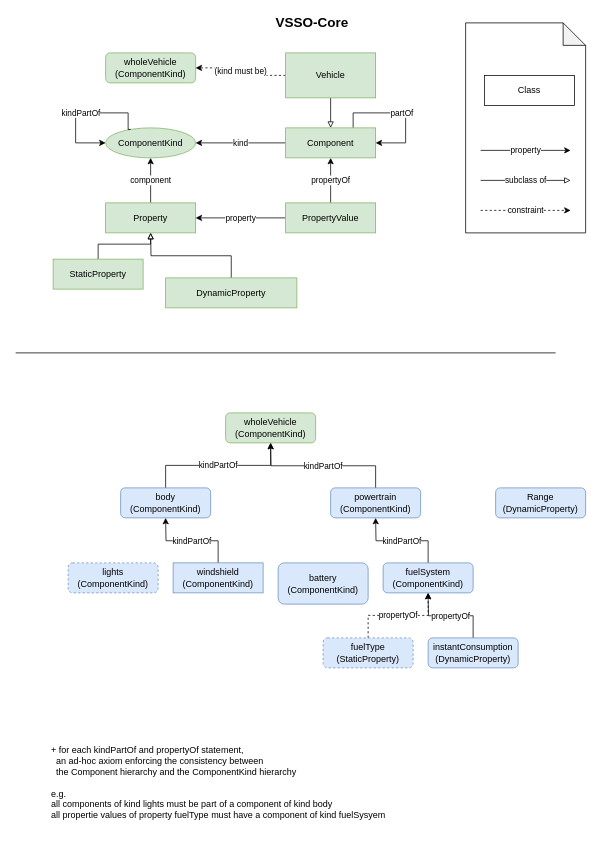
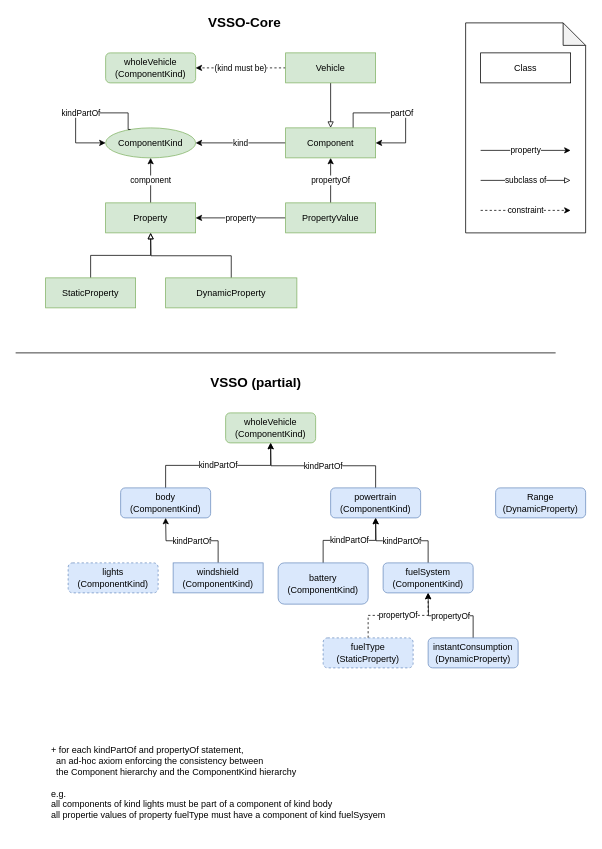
- <mxCell id="2" value="&lt;font style=&quot;font-size: 18px;&quot;&gt;&lt;b&gt;VSSO-Core&lt;br&gt;&lt;/b&gt;&lt;/font&gt;" style="text;html=1;align=center;verticalAlign=middle;resizable=0;points=[];autosize=1;strokeColor=none;fillColor=none;" parent="1" vertex="1"><mxGeometry x="360" y="20" width="110" height="20" as="geometry" /></mxCell>
+ <mxCell id="2" value="&lt;font style=&quot;font-size: 18px;&quot;&gt;&lt;b&gt;VSSO-Core&lt;br&gt;&lt;/b&gt;&lt;/font&gt;" style="text;html=1;align=center;verticalAlign=middle;resizable=0;points=[];autosize=1;strokeColor=none;fillColor=none;" parent="1" vertex="1"><mxGeometry x="270" y="20" width="110" height="20" as="geometry" /></mxCell>
- <mxCell id="21" value="Vehicle" style="rounded=0;whiteSpace=wrap;html=1;fillColor=#d5e8d4;strokeColor=#82b366;" vertex="1" parent="1"><mxGeometry x="380" y="70" width="120" height="60" as="geometry" /></mxCell>
+ <mxCell id="21" value="Vehicle" style="rounded=0;whiteSpace=wrap;html=1;fillColor=#d5e8d4;strokeColor=#82b366;" vertex="1" parent="1"><mxGeometry x="380" y="70" width="120" height="40" as="geometry" /></mxCell>
- <mxCell id="9" value="Class" style="rounded=0;whiteSpace=wrap;html=1;" vertex="1" parent="7"><mxGeometry x="25" y="70" width="120" height="40" as="geometry" /></mxCell>
+ <mxCell id="9" value="Class" style="rounded=0;whiteSpace=wrap;html=1;" vertex="1" parent="7"><mxGeometry x="20" y="40" width="120" height="40" as="geometry" /></mxCell>
- <mxCell id="26" value="StaticProperty" style="rounded=0;whiteSpace=wrap;html=1;fillColor=#d5e8d4;strokeColor=#82b366;" vertex="1" parent="1"><mxGeometry x="70" y="345" width="120" height="40" as="geometry" /></mxCell>
+ <mxCell id="26" value="StaticProperty" style="rounded=0;whiteSpace=wrap;html=1;fillColor=#d5e8d4;strokeColor=#82b366;" vertex="1" parent="1"><mxGeometry x="60" y="370" width="120" height="40" as="geometry" /></mxCell>
+ <mxCell id="4" value="&lt;font style=&quot;font-size: 18px;&quot;&gt;&lt;b&gt;VSSO (partial)&lt;br&gt;&lt;/b&gt;&lt;/font&gt;" style="text;html=1;align=center;verticalAlign=middle;resizable=0;points=[];autosize=1;strokeColor=none;fillColor=none;" parent="1" vertex="1"><mxGeometry x="270" y="500" width="140" height="20" as="geometry" /></mxCell>
+ <mxCell id="44" value="kindPartOf" style="edgeStyle=orthogonalEdgeStyle;rounded=0;orthogonalLoop=1;jettySize=auto;html=1;exitX=0.5;exitY=0;exitDx=0;exitDy=0;entryX=0.5;entryY=1;entryDx=0;entryDy=0;endArrow=classic;endFill=1;" edge="1" parent="1" source="45" target="37"><mxGeometry relative="1" as="geometry" /></mxCell>
